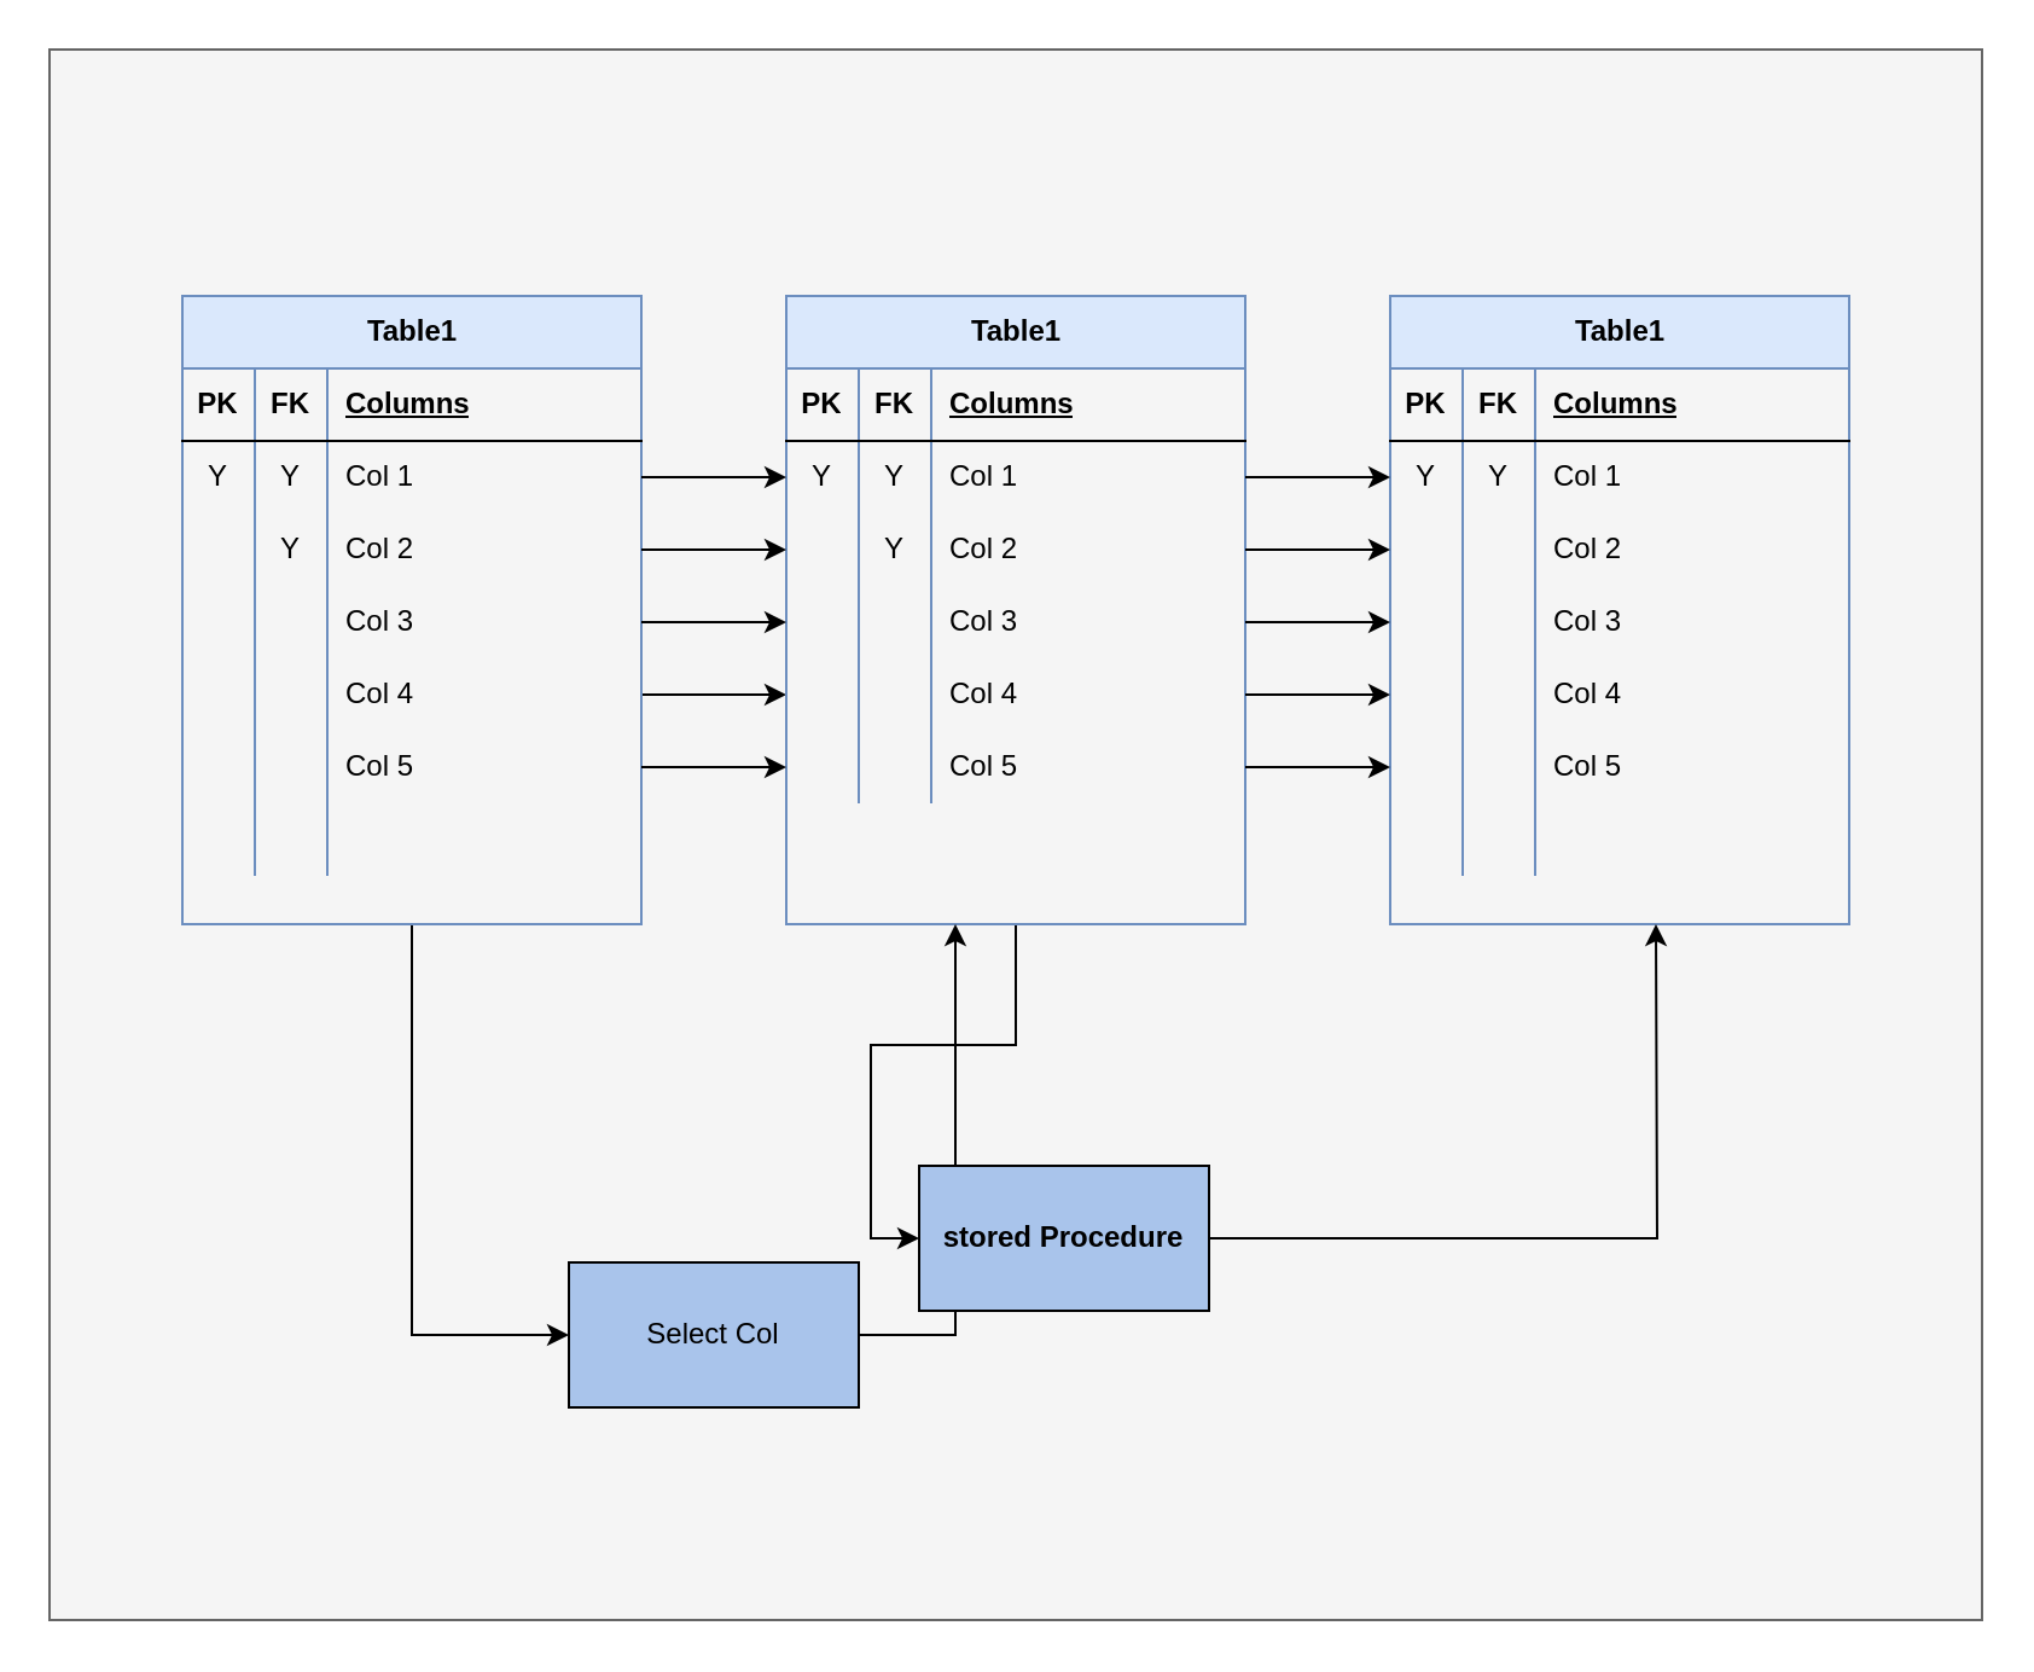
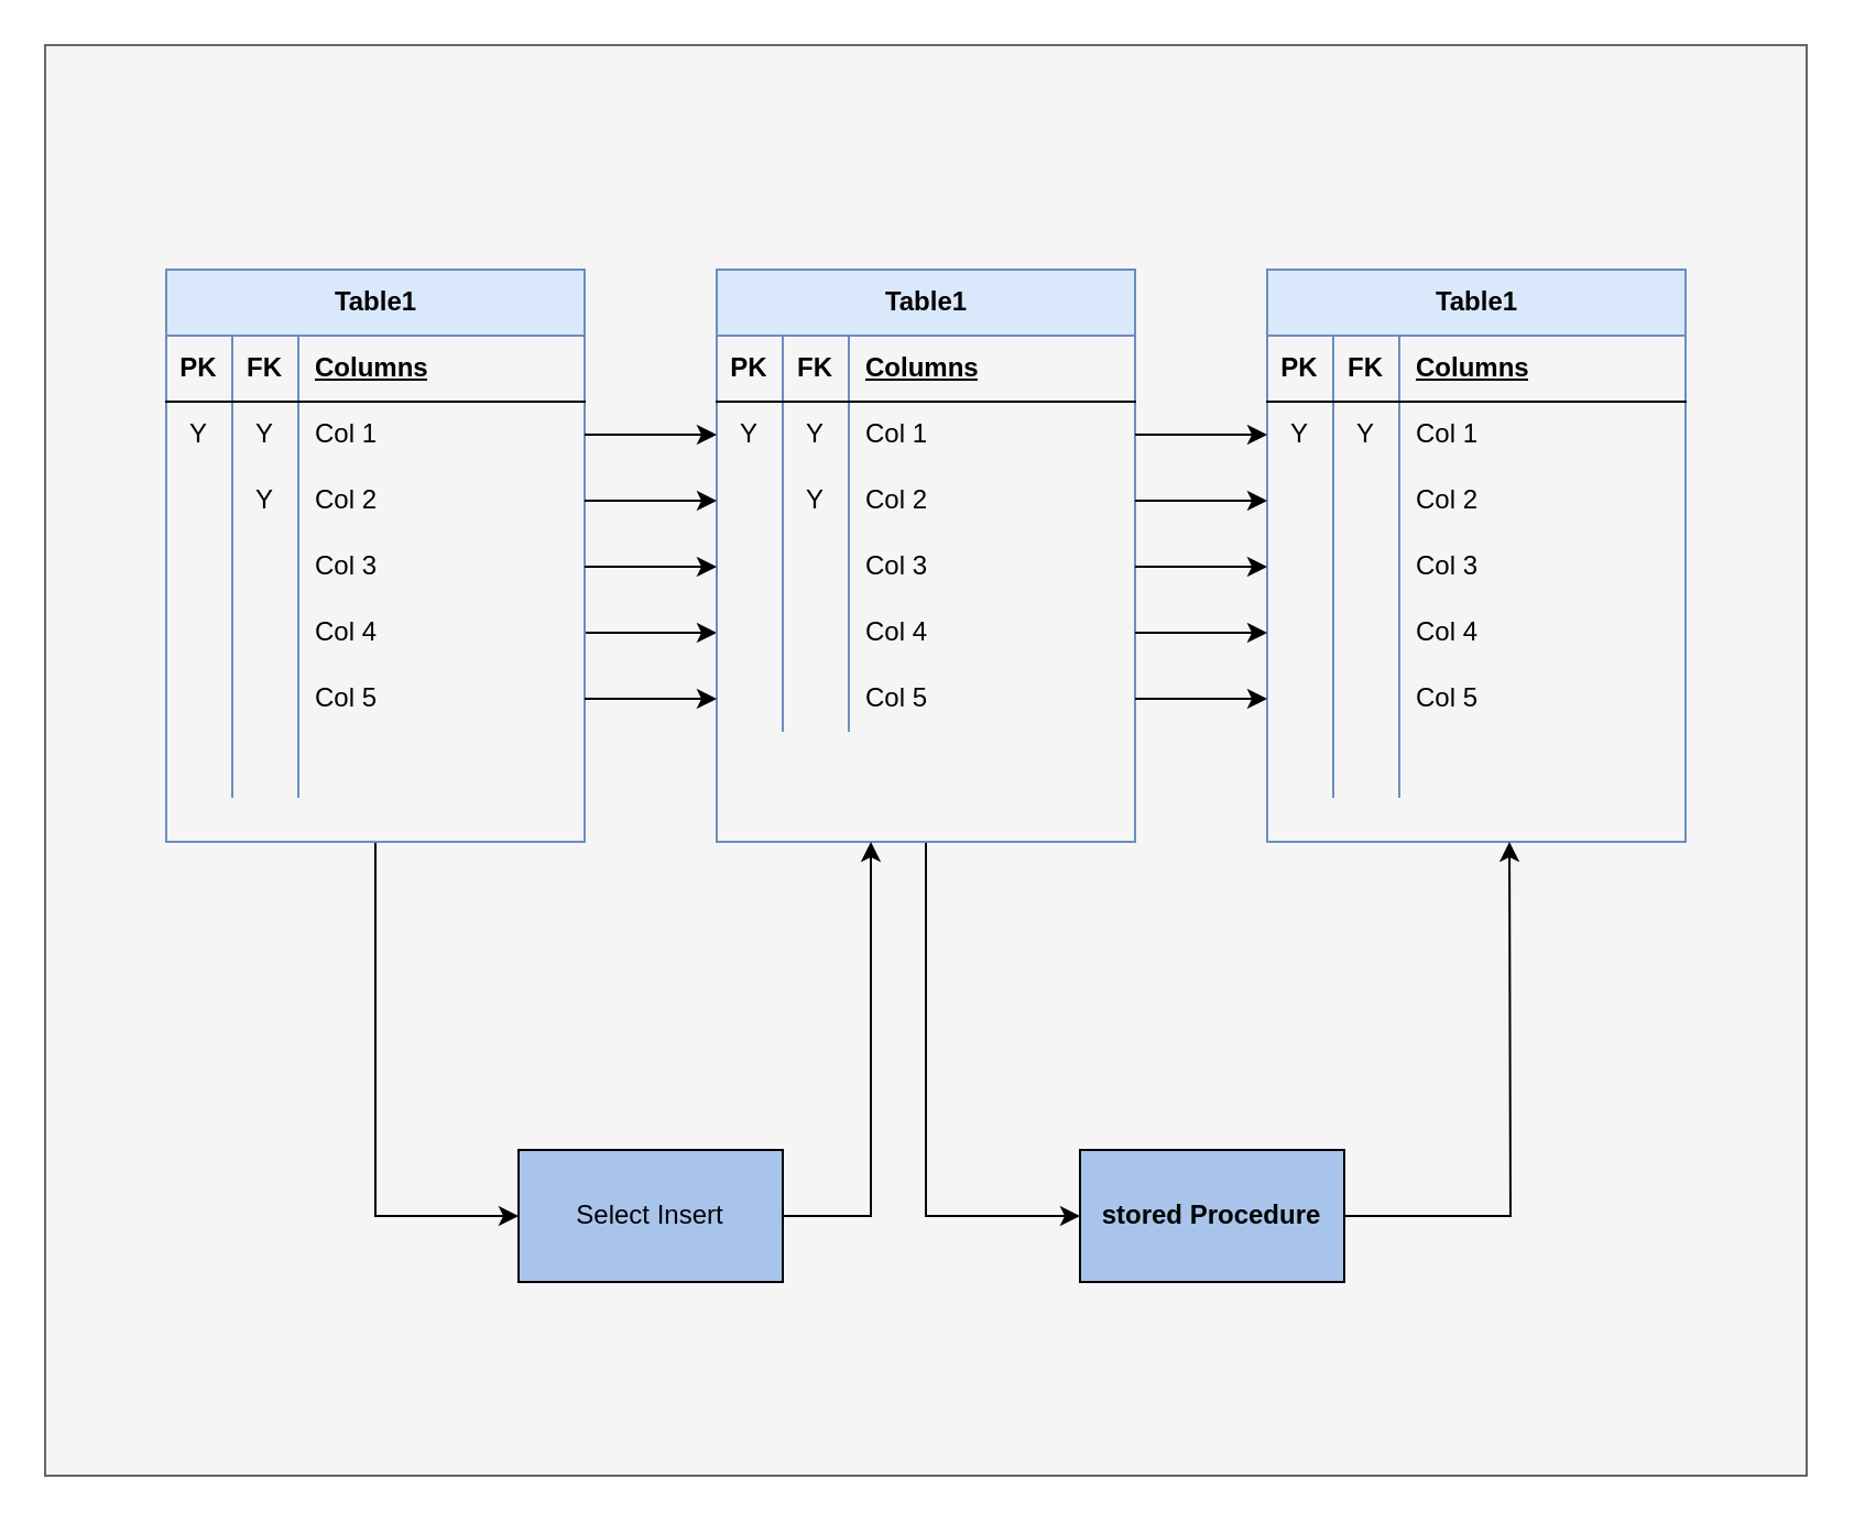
- <mxCell id="106" value="stored Procedure" style="whiteSpace=wrap;html=1;startSize=30;fontStyle=1;fillStyle=solid;fillColor=#A9C4EB;" vertex="1" parent="1"><mxGeometry x="380" y="482" width="120" height="60" as="geometry" /></mxCell>
+ <mxCell id="106" value="stored Procedure" style="whiteSpace=wrap;html=1;startSize=30;fontStyle=1;fillStyle=solid;fillColor=#A9C4EB;" vertex="1" parent="1"><mxGeometry x="490" y="522" width="120" height="60" as="geometry" /></mxCell>
- <mxCell id="104" value="Select Col" style="rounded=0;whiteSpace=wrap;html=1;fillStyle=solid;fillColor=#A9C4EB;" vertex="1" parent="1"><mxGeometry x="235" y="522" width="120" height="60" as="geometry" /></mxCell>
+ <mxCell id="104" value="Select Insert" style="rounded=0;whiteSpace=wrap;html=1;fillStyle=solid;fillColor=#A9C4EB;" vertex="1" parent="1"><mxGeometry x="235" y="522" width="120" height="60" as="geometry" /></mxCell>
